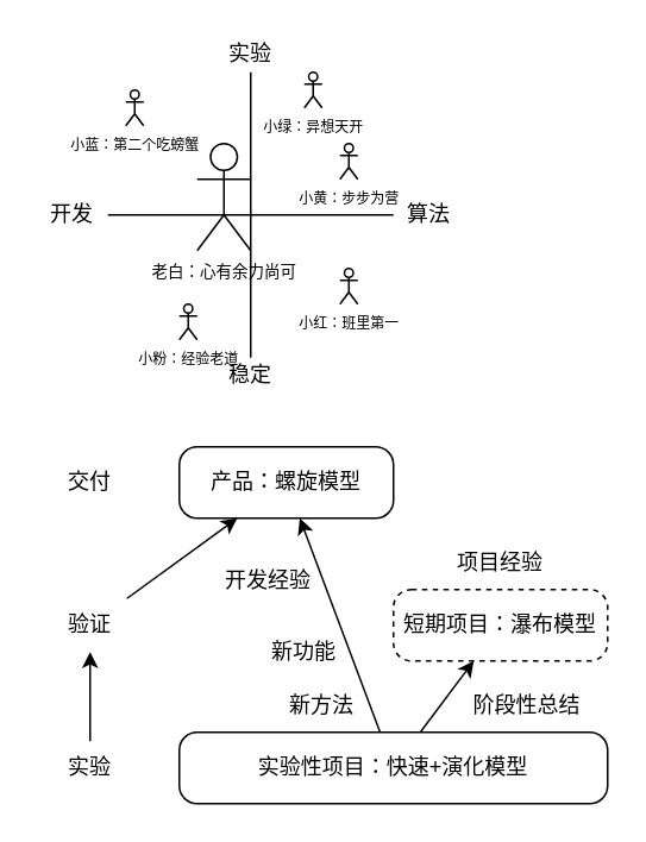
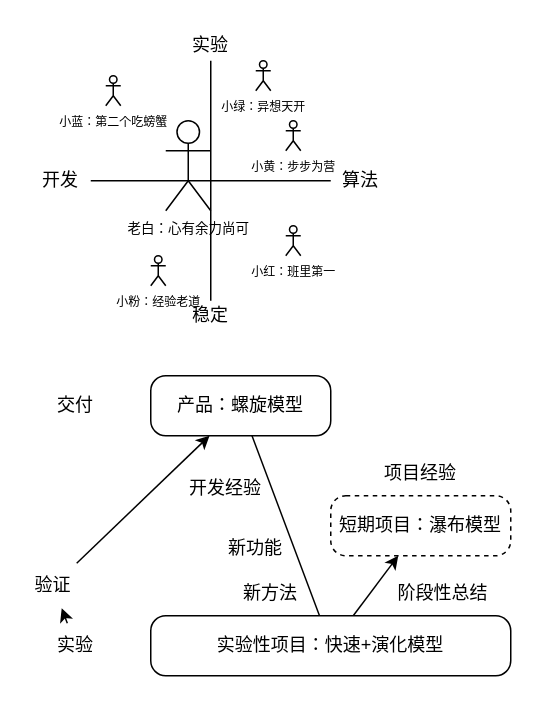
- <mxCell id="17" style="edgeStyle=none;html=1;" edge="1" parent="1" source="18" target="2"><mxGeometry relative="1" as="geometry" /></mxCell>
+ <mxCell id="17" style="edgeStyle=none;html=1;endArrow=none;" edge="1" parent="1" source="18" target="2"><mxGeometry relative="1" as="geometry" /></mxCell>
- <mxCell id="22" value="验证" style="text;html=1;strokeColor=none;fillColor=none;align=center;verticalAlign=middle;whiteSpace=wrap;rounded=0;" vertex="1" parent="1"><mxGeometry y="335" width="60" height="30" as="geometry" x="20" /></mxCell>
+ <mxCell id="22" value="验证" style="text;html=1;strokeColor=none;fillColor=none;align=center;verticalAlign=middle;whiteSpace=wrap;rounded=0;" vertex="1" parent="1"><mxGeometry x="5" y="375" width="60" height="30" as="geometry" /></mxCell>
